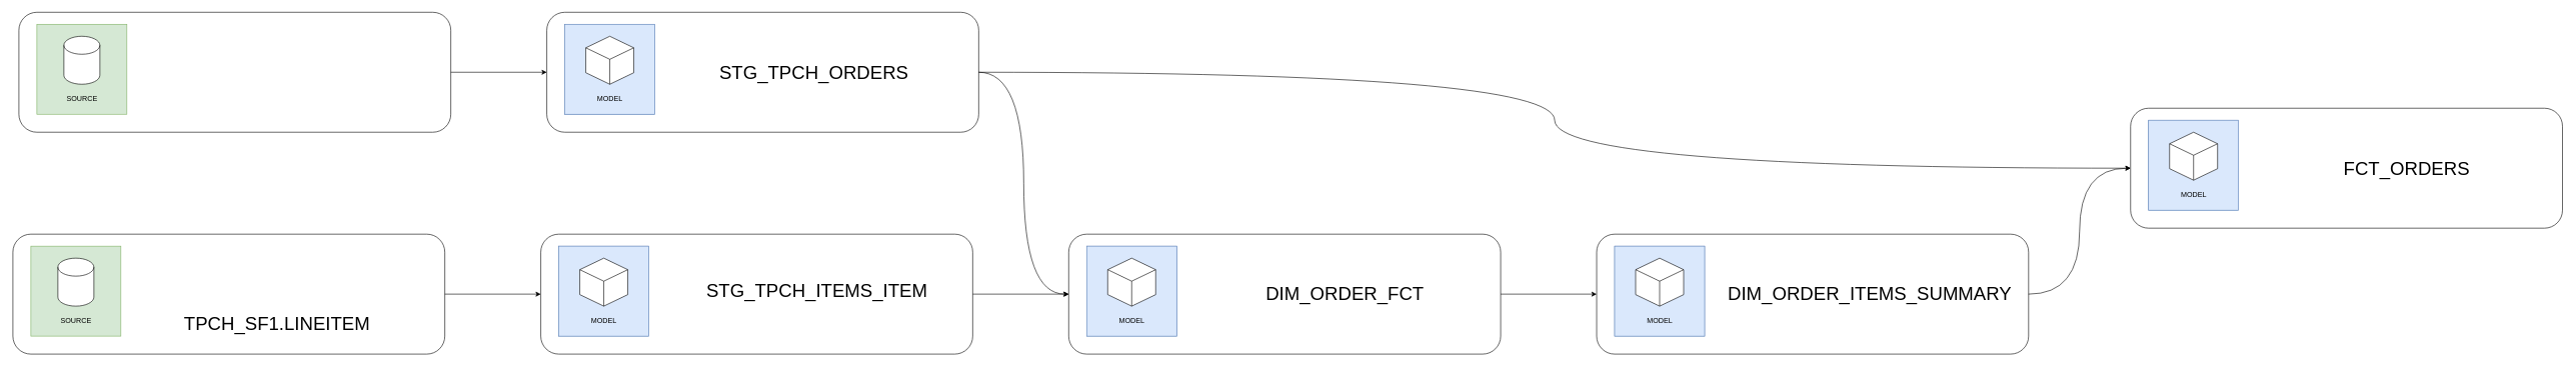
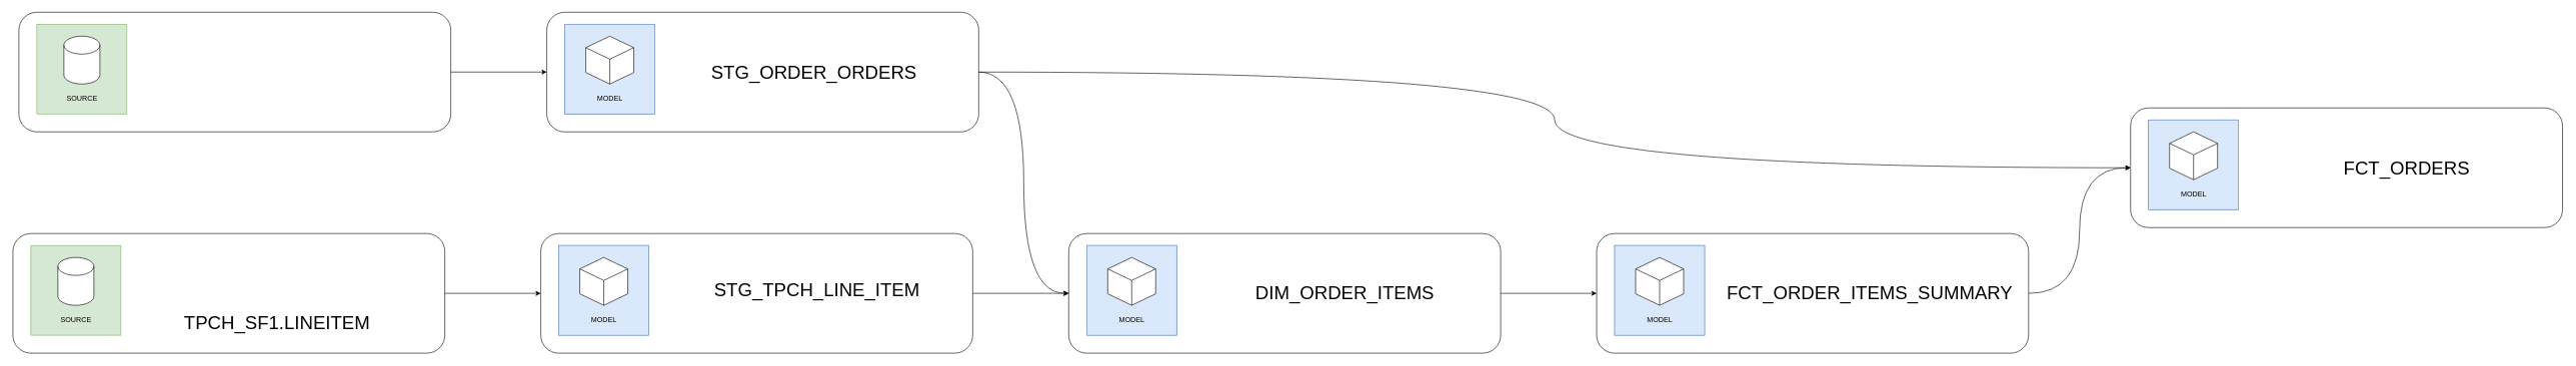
- <mxCell id="22" value="&lt;span style=&quot;font-size: 31px;&quot;&gt;STG_TPCH_ORDERS&lt;/span&gt;" style="text;html=1;align=center;verticalAlign=middle;resizable=0;points=[];autosize=1;strokeColor=none;fillColor=none;" vertex="1" parent="15"><mxGeometry x="275" y="75" width="340" height="50" as="geometry" /></mxCell>
+ <mxCell id="22" value="&lt;span style=&quot;font-size: 31px;&quot;&gt;STG_ORDER_ORDERS&lt;/span&gt;" style="text;html=1;align=center;verticalAlign=middle;resizable=0;points=[];autosize=1;strokeColor=none;fillColor=none;" vertex="1" parent="15"><mxGeometry x="275" y="75" width="340" height="50" as="geometry" /></mxCell>
- <mxCell id="30" value="&lt;font style=&quot;font-size: 31px;&quot;&gt;STG_TPCH_ITEMS_ITEM&lt;/font&gt;" style="text;html=1;align=center;verticalAlign=middle;resizable=0;points=[];autosize=1;strokeColor=none;fillColor=none;" vertex="1" parent="23"><mxGeometry x="275" y="70" width="370" height="50" as="geometry" /></mxCell>
+ <mxCell id="30" value="&lt;font style=&quot;font-size: 31px;&quot;&gt;STG_TPCH_LINE_ITEM&lt;/font&gt;" style="text;html=1;align=center;verticalAlign=middle;resizable=0;points=[];autosize=1;strokeColor=none;fillColor=none;" vertex="1" parent="23"><mxGeometry x="275" y="70" width="370" height="50" as="geometry" /></mxCell>
- <mxCell id="38" value="&lt;font style=&quot;font-size: 31px;&quot;&gt;DIM_ORDER_FCT&lt;/font&gt;" style="text;html=1;align=center;verticalAlign=middle;resizable=0;points=[];autosize=1;strokeColor=none;fillColor=none;" vertex="1" parent="31"><mxGeometry x="300" y="75" width="320" height="50" as="geometry" /></mxCell>
+ <mxCell id="38" value="&lt;font style=&quot;font-size: 31px;&quot;&gt;DIM_ORDER_ITEMS&lt;/font&gt;" style="text;html=1;align=center;verticalAlign=middle;resizable=0;points=[];autosize=1;strokeColor=none;fillColor=none;" vertex="1" parent="31"><mxGeometry x="300" y="75" width="320" height="50" as="geometry" /></mxCell>
- <mxCell id="46" value="&lt;font style=&quot;font-size: 31px;&quot;&gt;DIM_ORDER_ITEMS_SUMMARY&lt;/font&gt;" style="text;html=1;align=center;verticalAlign=middle;resizable=0;points=[];autosize=1;strokeColor=none;fillColor=none;" vertex="1" parent="39"><mxGeometry x="210" y="75" width="490" height="50" as="geometry" /></mxCell>
+ <mxCell id="46" value="&lt;font style=&quot;font-size: 31px;&quot;&gt;FCT_ORDER_ITEMS_SUMMARY&lt;/font&gt;" style="text;html=1;align=center;verticalAlign=middle;resizable=0;points=[];autosize=1;strokeColor=none;fillColor=none;" vertex="1" parent="39"><mxGeometry x="210" y="75" width="490" height="50" as="geometry" /></mxCell>
